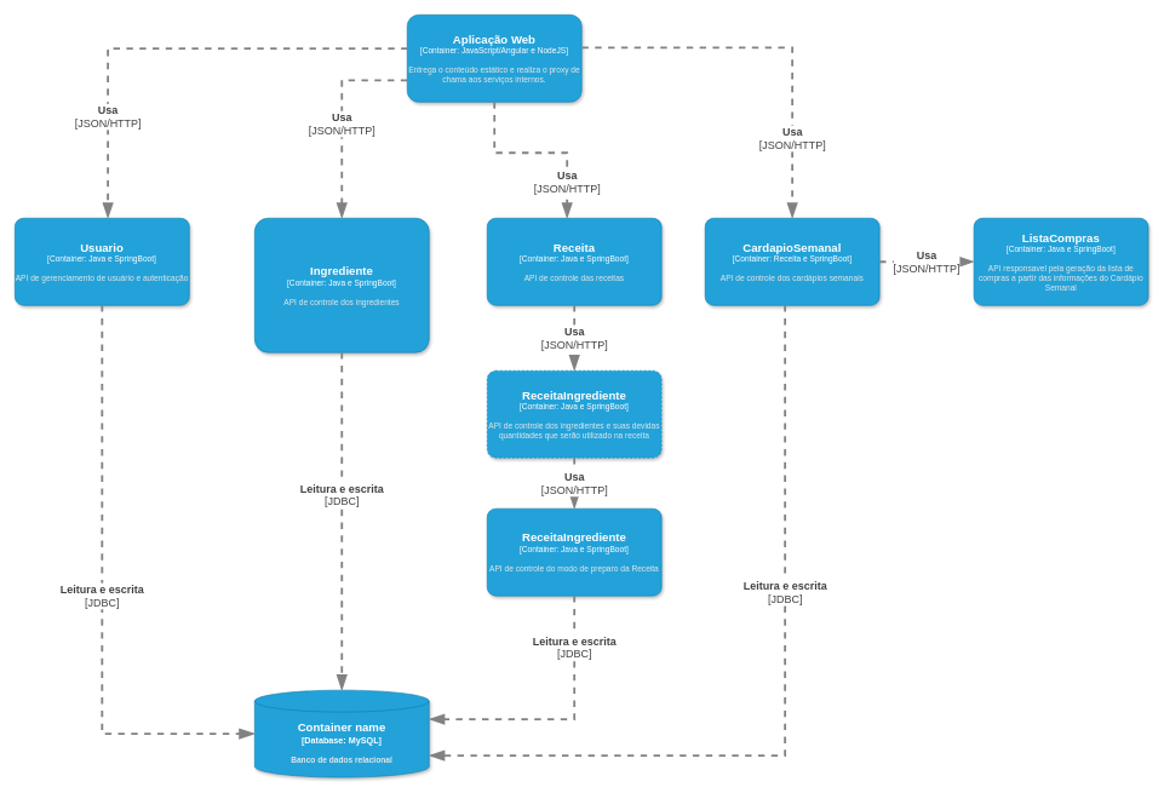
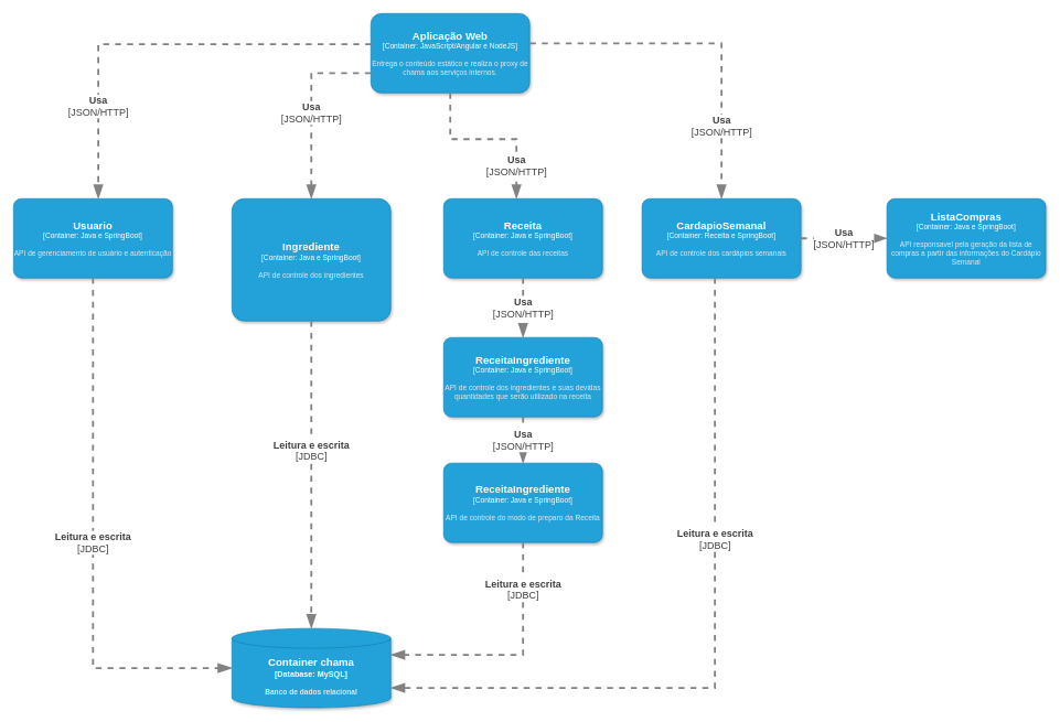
- <mxCell id="7" value="&lt;font style=&quot;font-size: 16px&quot;&gt;&lt;b&gt;ReceitaIngrediente&lt;/b&gt;&lt;/font&gt;&lt;div&gt;[Container: Java e SpringBoot]&lt;/div&gt;&lt;br&gt;&lt;div&gt;&lt;font style=&quot;font-size: 11px&quot;&gt;&lt;font color=&quot;#E6E6E6&quot;&gt;API de controle dos ingredientes e suas devidas quantidades que serão utilizado na receita&lt;/font&gt;&lt;/div&gt;" style="rounded=1;whiteSpace=wrap;html=1;fontSize=11;labelBackgroundColor=none;fillColor=#23A2D9;fontColor=#ffffff;align=center;arcSize=10;strokeColor=#0E7DAD;metaEdit=1;metaData={&quot;c4Type&quot;:{&quot;editable&quot;:false}};resizable=0;points=[[0.25,0,0],[0.5,0,0],[0.75,0,0],[1,0.25,0],[1,0.5,0],[1,0.75,0],[0.75,1,0],[0.5,1,0],[0.25,1,0],[0,0.75,0],[0,0.5,0],[0,0.25,0]];shadow=1;dashed=1;" parent="1" vertex="1"><mxGeometry x="670" y="510" width="240" height="120" as="geometry" /></mxCell>
+ <mxCell id="7" value="&lt;font style=&quot;font-size: 16px&quot;&gt;&lt;b&gt;ReceitaIngrediente&lt;/b&gt;&lt;/font&gt;&lt;div&gt;[Container: Java e SpringBoot]&lt;/div&gt;&lt;br&gt;&lt;div&gt;&lt;font style=&quot;font-size: 11px&quot;&gt;&lt;font color=&quot;#E6E6E6&quot;&gt;API de controle dos ingredientes e suas devidas quantidades que serão utilizado na receita&lt;/font&gt;&lt;/div&gt;" style="rounded=1;whiteSpace=wrap;html=1;fontSize=11;labelBackgroundColor=none;fillColor=#23A2D9;fontColor=#ffffff;align=center;arcSize=10;strokeColor=#0E7DAD;metaEdit=1;metaData={&quot;c4Type&quot;:{&quot;editable&quot;:false}};resizable=0;points=[[0.25,0,0],[0.5,0,0],[0.75,0,0],[1,0.25,0],[1,0.5,0],[1,0.75,0],[0.75,1,0],[0.5,1,0],[0.25,1,0],[0,0.75,0],[0,0.5,0],[0,0.25,0]];shadow=1;" parent="1" vertex="1"><mxGeometry x="670" y="510" width="240" height="120" as="geometry" /></mxCell>
- <mxCell id="10" value="&lt;font style=&quot;font-size: 16px&quot;&gt;&lt;b&gt;Container name&lt;/font&gt;&lt;div&gt;[Database:&amp;nbsp;MySQL]&lt;/div&gt;&lt;br&gt;&lt;div&gt;&lt;font style=&quot;font-size: 11px&quot;&gt;&lt;font color=&quot;#E6E6E6&quot;&gt;Banco de dados relacional&lt;/font&gt;&lt;/div&gt;" style="shape=cylinder3;size=15;whiteSpace=wrap;html=1;boundedLbl=1;rounded=0;labelBackgroundColor=none;fillColor=#23A2D9;fontSize=12;fontColor=#ffffff;align=center;strokeColor=#0E7DAD;metaEdit=1;points=[[0.5,0,0],[1,0.25,0],[1,0.5,0],[1,0.75,0],[0.5,1,0],[0,0.75,0],[0,0.5,0],[0,0.25,0]];metaData={&quot;c4Type&quot;:{&quot;editable&quot;:false}};resizable=0;sketch=0;shadow=1;" parent="1" vertex="1"><mxGeometry x="350" y="950" width="240" height="120" as="geometry" /></mxCell>
+ <mxCell id="10" value="&lt;font style=&quot;font-size: 16px&quot;&gt;&lt;b&gt;Container chama&lt;/font&gt;&lt;div&gt;[Database:&amp;nbsp;MySQL]&lt;/div&gt;&lt;br&gt;&lt;div&gt;&lt;font style=&quot;font-size: 11px&quot;&gt;&lt;font color=&quot;#E6E6E6&quot;&gt;Banco de dados relacional&lt;/font&gt;&lt;/div&gt;" style="shape=cylinder3;size=15;whiteSpace=wrap;html=1;boundedLbl=1;rounded=0;labelBackgroundColor=none;fillColor=#23A2D9;fontSize=12;fontColor=#ffffff;align=center;strokeColor=#0E7DAD;metaEdit=1;points=[[0.5,0,0],[1,0.25,0],[1,0.5,0],[1,0.75,0],[0.5,1,0],[0,0.75,0],[0,0.5,0],[0,0.25,0]];metaData={&quot;c4Type&quot;:{&quot;editable&quot;:false}};resizable=0;sketch=0;shadow=1;" parent="1" vertex="1"><mxGeometry x="350" y="950" width="240" height="120" as="geometry" /></mxCell>
